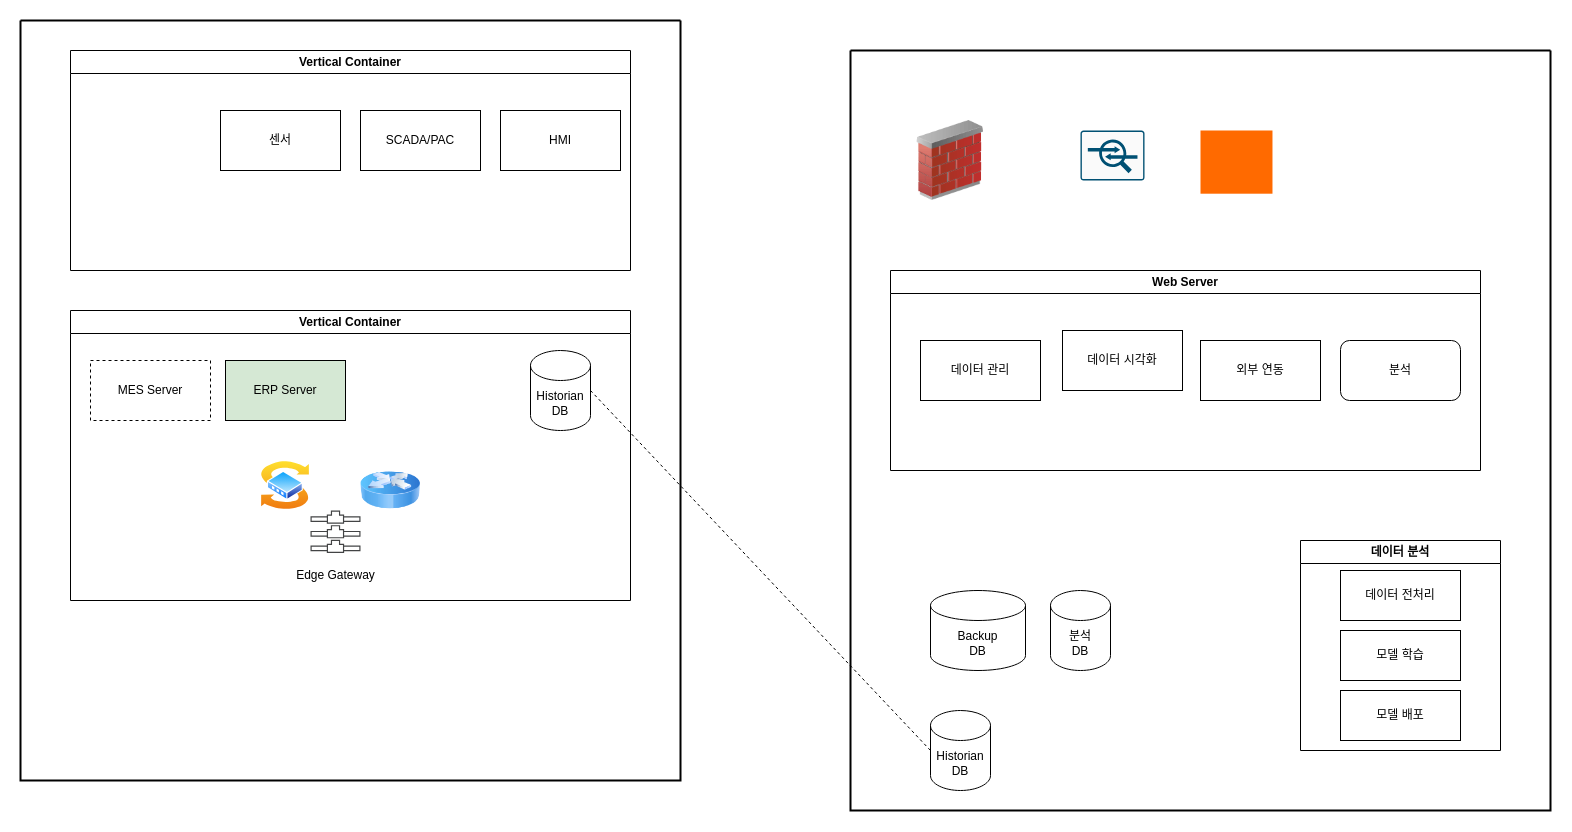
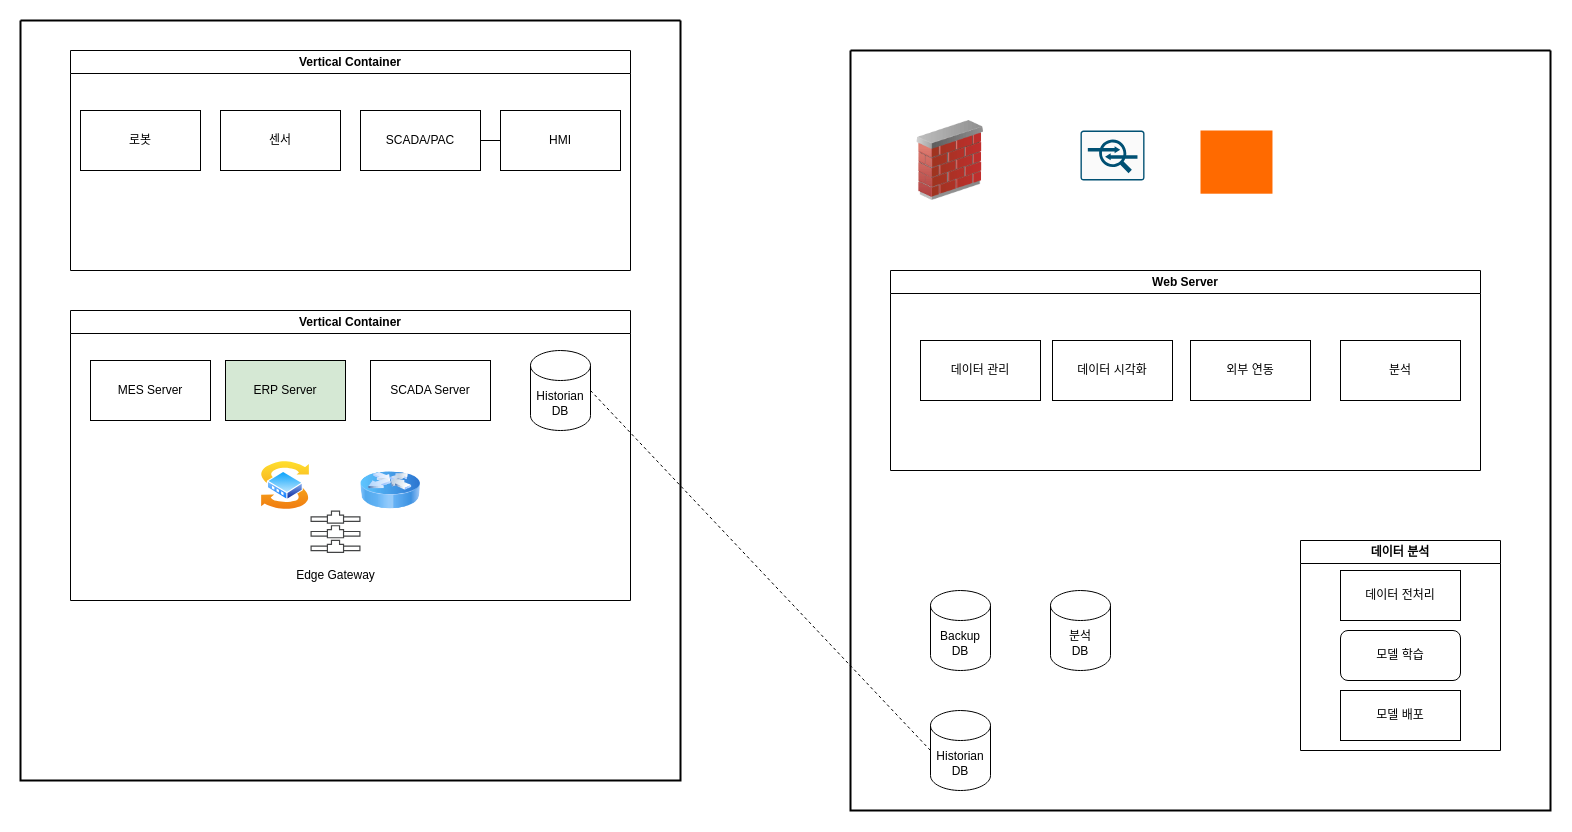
+ <mxCell id="4" value="로봇" style="rounded=0;whiteSpace=wrap;html=1;" vertex="1" parent="3"><mxGeometry x="10" y="60" width="120" height="60" as="geometry" /></mxCell>
+ <mxCell id="6" style="edgeStyle=orthogonalEdgeStyle;rounded=0;orthogonalLoop=1;jettySize=auto;html=1;exitX=1;exitY=0.5;exitDx=0;exitDy=0;entryX=0;entryY=0.5;entryDx=0;entryDy=0;endArrow=none;startFill=0;" edge="1" parent="3" source="7" target="8"><mxGeometry relative="1" as="geometry" /></mxCell>
- <mxCell id="25" value="데이터 시각화" style="rounded=0;whiteSpace=wrap;html=1;" vertex="1" parent="23"><mxGeometry x="172" y="60" width="120" height="60" as="geometry" /></mxCell>
+ <mxCell id="25" value="데이터 시각화" style="rounded=0;whiteSpace=wrap;html=1;" vertex="1" parent="23"><mxGeometry x="162" y="70" width="120" height="60" as="geometry" /></mxCell>
- <mxCell id="26" value="외부 연동" style="rounded=0;whiteSpace=wrap;html=1;" vertex="1" parent="23"><mxGeometry x="310" y="70" width="120" height="60" as="geometry" /></mxCell>
+ <mxCell id="26" value="외부 연동" style="rounded=0;whiteSpace=wrap;html=1;" vertex="1" parent="23"><mxGeometry x="300" y="70" width="120" height="60" as="geometry" /></mxCell>
- <mxCell id="27" value="분석" style="whiteSpace=wrap;html=1;rounded=1;" vertex="1" parent="23"><mxGeometry x="450" y="70" width="120" height="60" as="geometry" /></mxCell>
+ <mxCell id="27" value="분석" style="rounded=0;whiteSpace=wrap;html=1;" vertex="1" parent="23"><mxGeometry x="450" y="70" width="120" height="60" as="geometry" /></mxCell>
- <mxCell id="10" value="MES Server" style="rounded=0;whiteSpace=wrap;html=1;dashed=1;" vertex="1" parent="9"><mxGeometry x="20" y="50" width="120" height="60" as="geometry" /></mxCell>
+ <mxCell id="10" value="MES Server" style="rounded=0;whiteSpace=wrap;html=1;" vertex="1" parent="9"><mxGeometry x="20" y="50" width="120" height="60" as="geometry" /></mxCell>
+ <mxCell id="11" value="SCADA Server" style="rounded=0;whiteSpace=wrap;html=1;" vertex="1" parent="9"><mxGeometry x="300" y="50" width="120" height="60" as="geometry" /></mxCell>
- <mxCell id="30" value="Backup&lt;div&gt;DB&lt;/div&gt;" style="shape=cylinder3;whiteSpace=wrap;html=1;boundedLbl=1;backgroundOutline=1;size=15;" vertex="1" parent="19"><mxGeometry x="80" y="540" width="95" height="80" as="geometry" /></mxCell>
+ <mxCell id="30" value="Backup&lt;div&gt;DB&lt;/div&gt;" style="shape=cylinder3;whiteSpace=wrap;html=1;boundedLbl=1;backgroundOutline=1;size=15;" vertex="1" parent="19"><mxGeometry x="80" y="540" width="60" height="80" as="geometry" /></mxCell>
- <mxCell id="33" value="모델 학습" style="whiteSpace=wrap;html=1;" vertex="1" parent="31"><mxGeometry x="40" y="90" width="120" height="50" as="geometry" /></mxCell>
+ <mxCell id="33" value="모델 학습" style="whiteSpace=wrap;html=1;rounded=1;" vertex="1" parent="31"><mxGeometry x="40" y="90" width="120" height="50" as="geometry" /></mxCell>
